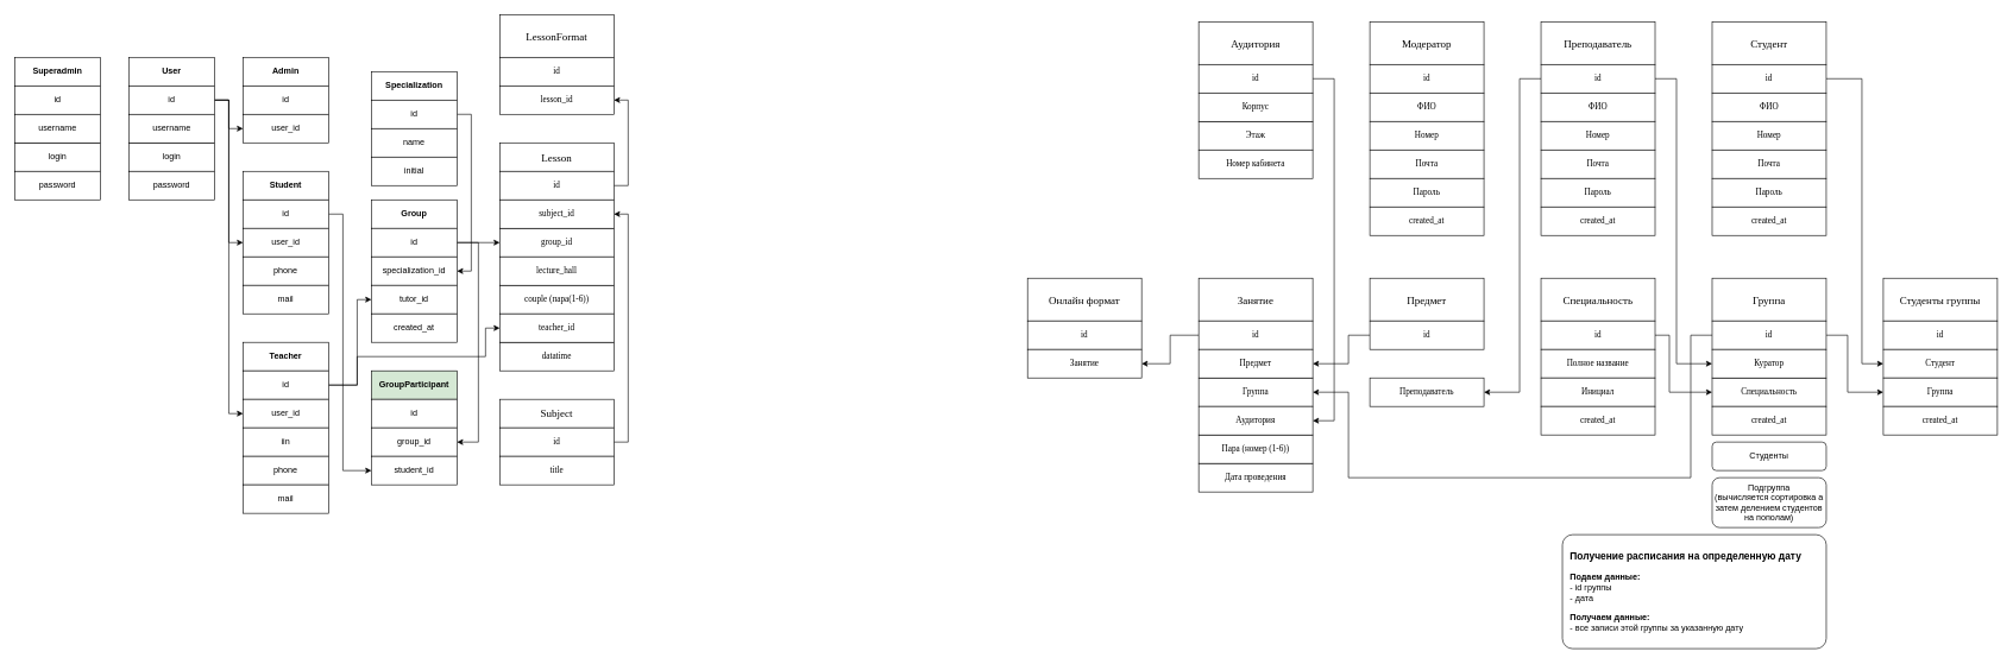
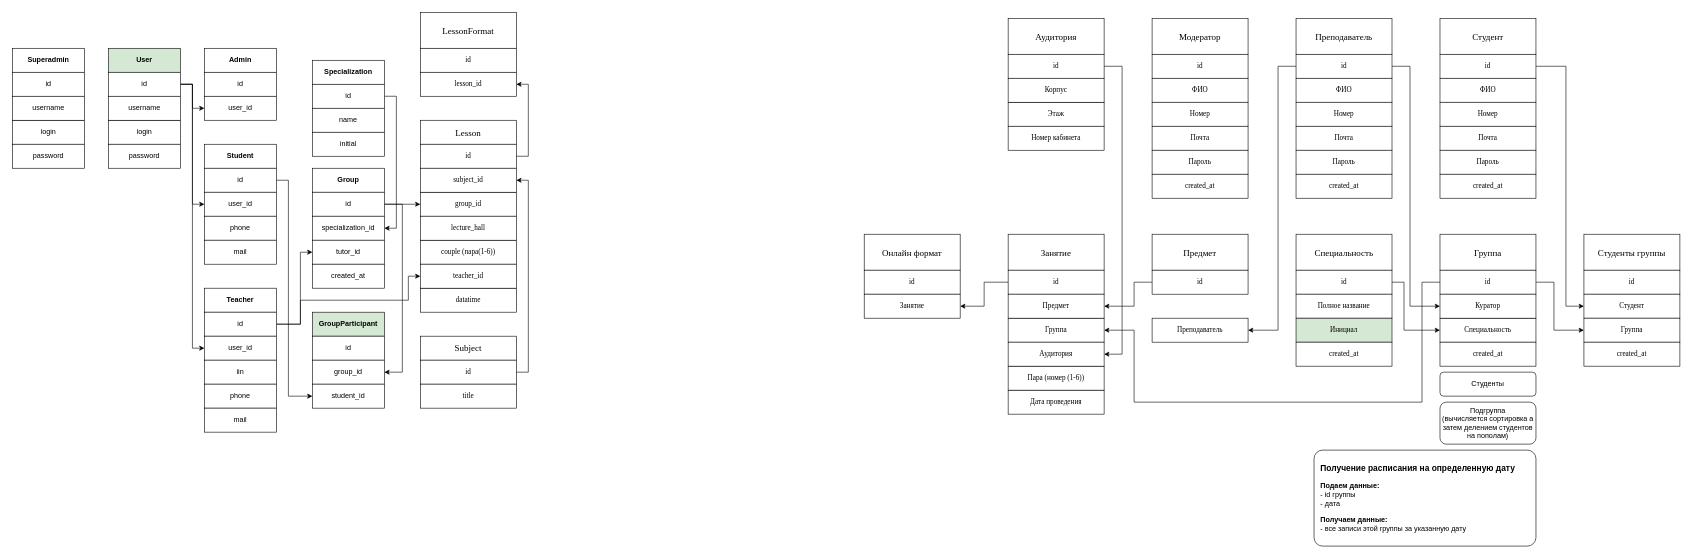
- <mxCell id="76" value="User" style="rounded=0;whiteSpace=wrap;html=1;fontStyle=1" vertex="1" parent="1"><mxGeometry x="180" y="80" width="120" height="40" as="geometry" /></mxCell>
+ <mxCell id="76" value="User" style="rounded=0;whiteSpace=wrap;html=1;fontStyle=1;fillColor=#d5e8d4;" vertex="1" parent="1"><mxGeometry x="180" y="80" width="120" height="40" as="geometry" /></mxCell>
- <mxCell id="12" value="Инициал" style="rounded=0;whiteSpace=wrap;html=1;fontFamily=Comic Sans MS;" parent="1" vertex="1"><mxGeometry x="2160" y="530" width="160" height="40" as="geometry" /></mxCell>
+ <mxCell id="12" value="Инициал" style="rounded=0;whiteSpace=wrap;html=1;fontFamily=Comic Sans MS;fillColor=#d5e8d4;" parent="1" vertex="1"><mxGeometry x="2160" y="530" width="160" height="40" as="geometry" /></mxCell>
